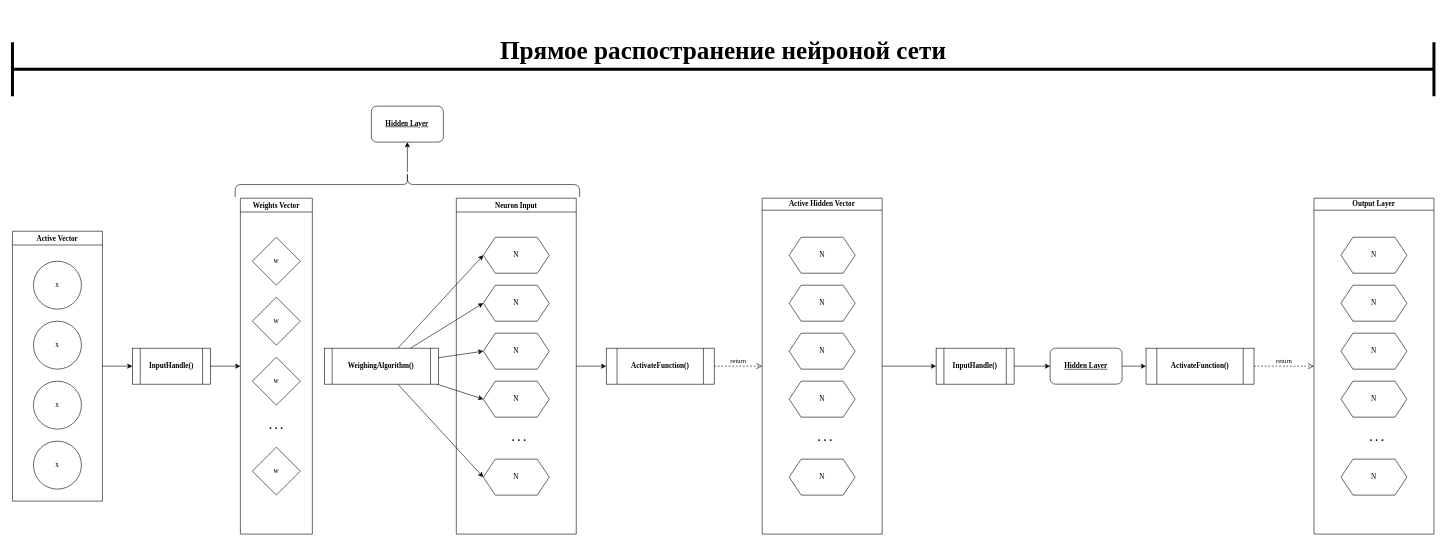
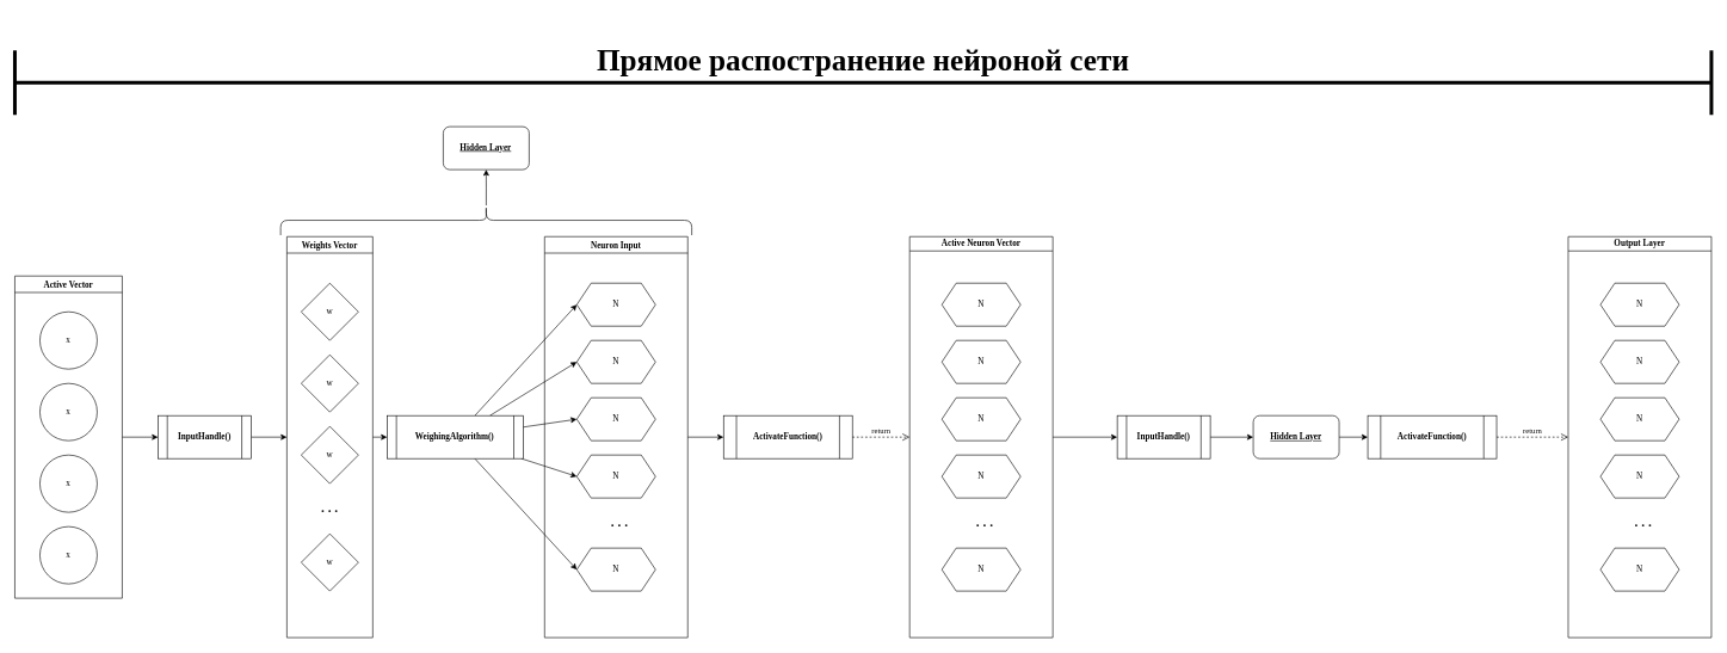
- <mxCell id="31" value="Active Hidden Vector" style="swimlane;whiteSpace=wrap;html=1;startSize=20;fontFamily=Lucida Console;" vertex="1" parent="1"><mxGeometry x="1270" y="330" width="200" height="560" as="geometry" /></mxCell>
+ <mxCell id="31" value="Active Neuron Vector" style="swimlane;whiteSpace=wrap;html=1;startSize=20;fontFamily=Lucida Console;" vertex="1" parent="1"><mxGeometry x="1270" y="330" width="200" height="560" as="geometry" /></mxCell>
+ <mxCell id="8" value="" style="edgeStyle=none;rounded=0;orthogonalLoop=1;jettySize=auto;html=1;elbow=vertical;" edge="1" parent="1" source="9" target="43"><mxGeometry relative="1" as="geometry" /></mxCell>
